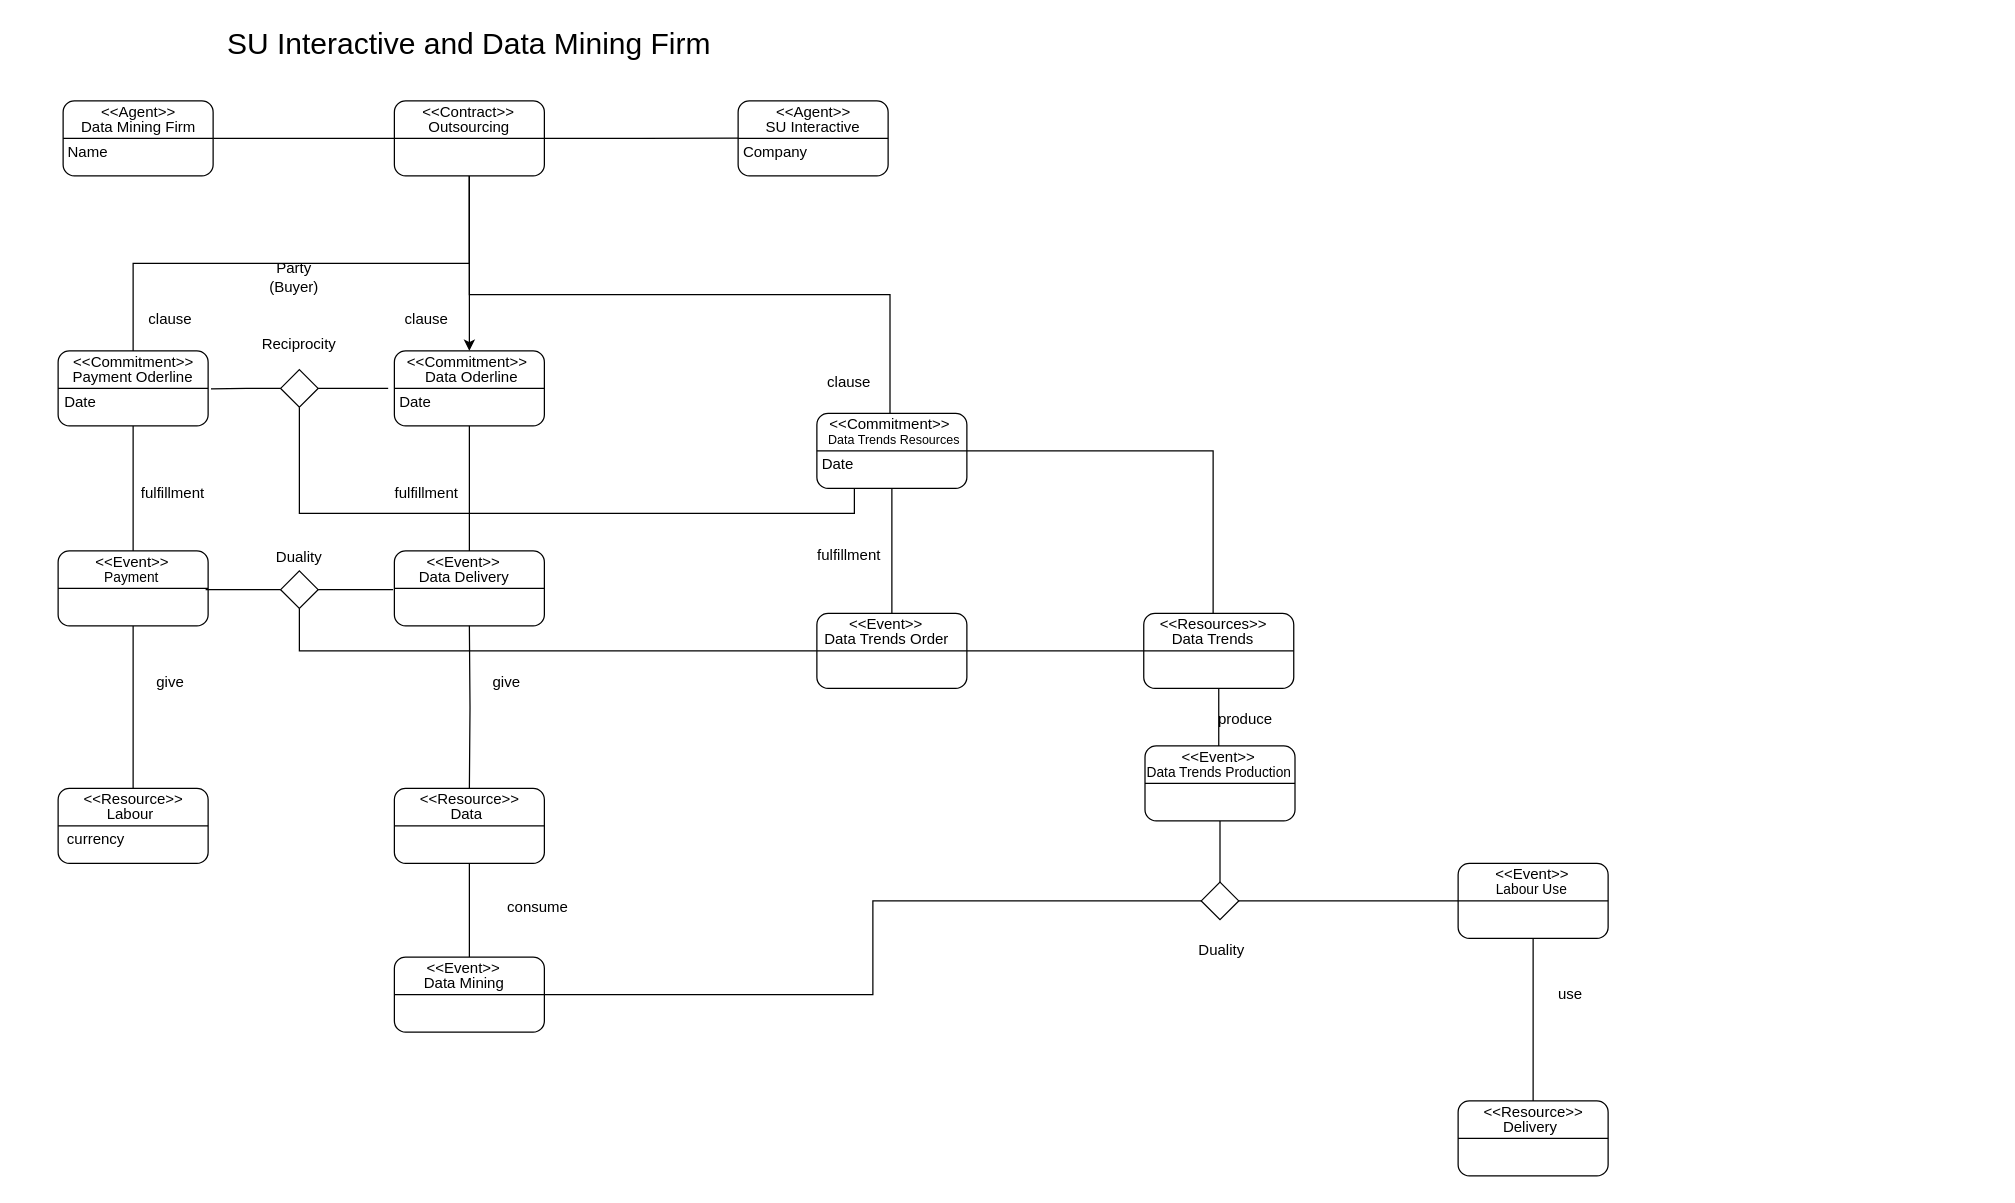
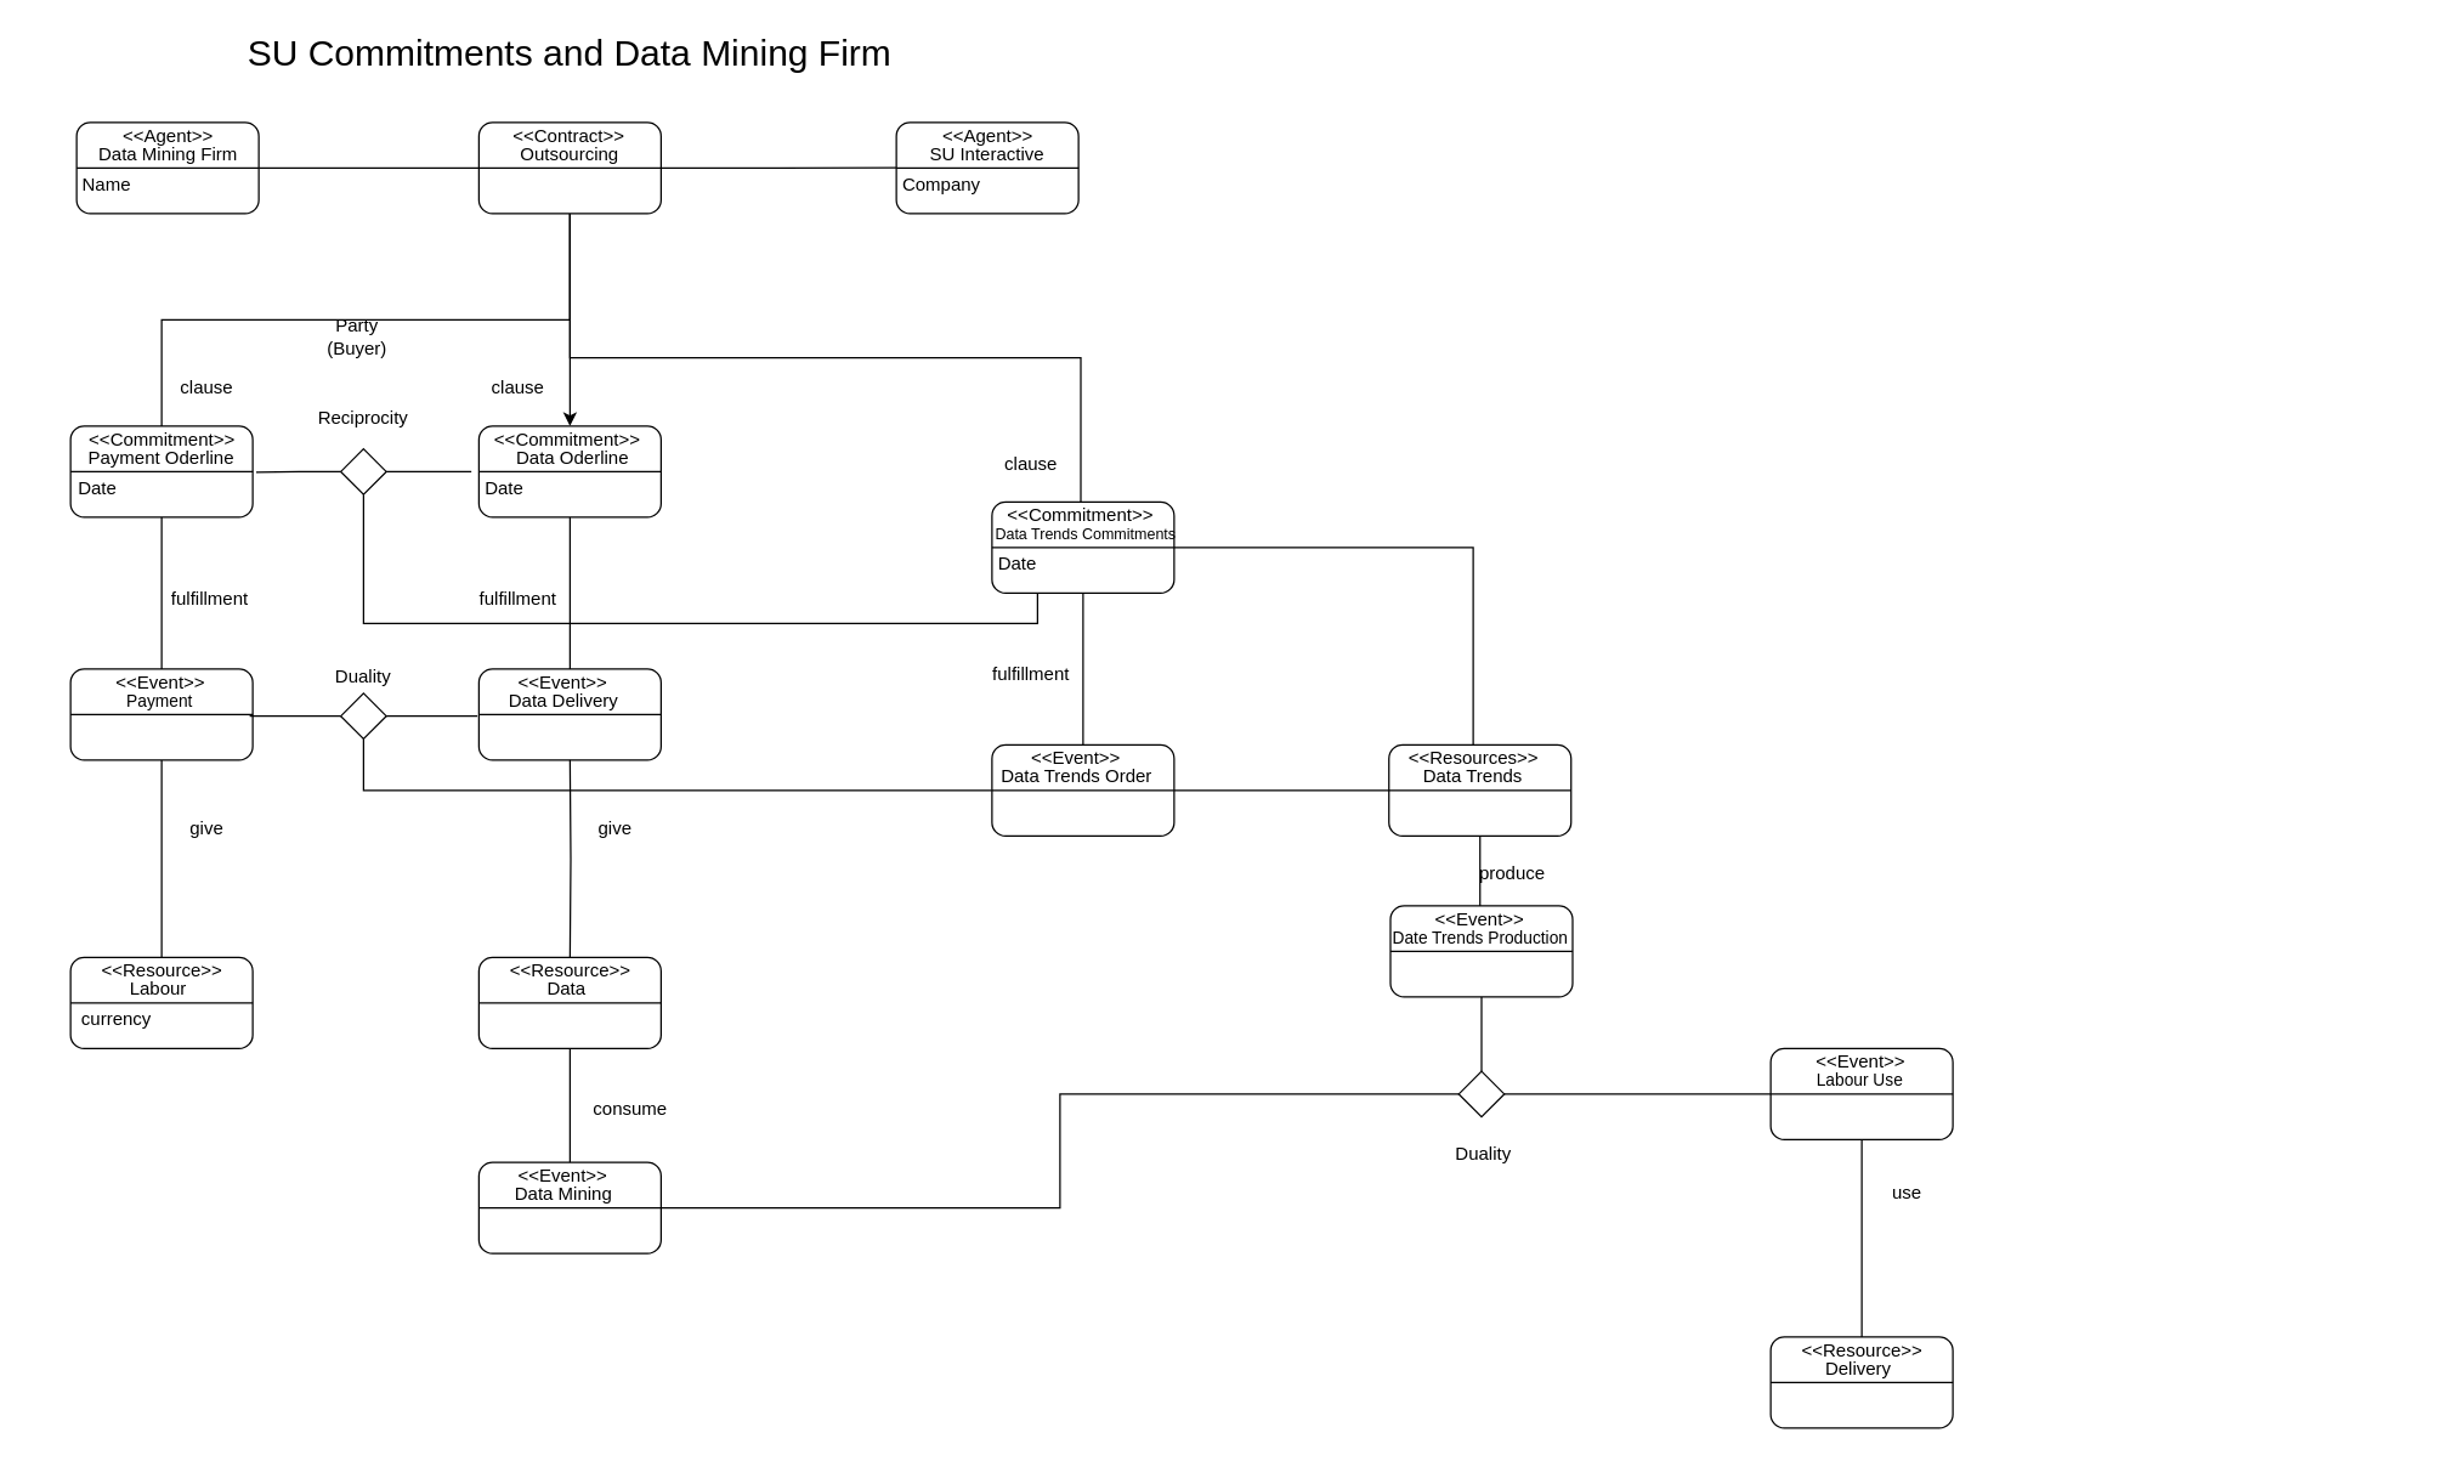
- <mxCell id="2" value="&lt;font style=&quot;font-size: 24px&quot;&gt;SU Interactive and Data Mining Firm&lt;br&gt;&lt;/font&gt;" style="text;html=1;strokeColor=none;fillColor=none;align=center;verticalAlign=middle;whiteSpace=wrap;rounded=0;" parent="1" vertex="1"><mxGeometry x="161" y="20" width="428" height="30" as="geometry" /></mxCell>
+ <mxCell id="2" value="&lt;font style=&quot;font-size: 24px&quot;&gt;SU Commitments and Data Mining Firm&lt;br&gt;&lt;/font&gt;" style="text;html=1;strokeColor=none;fillColor=none;align=center;verticalAlign=middle;whiteSpace=wrap;rounded=0;" parent="1" vertex="1"><mxGeometry x="161" y="20" width="428" height="30" as="geometry" /></mxCell>
- <mxCell id="66" value="&lt;font style=&quot;font-size: 10px&quot;&gt;Data Trends Resources&lt;/font&gt;" style="text;html=1;strokeColor=none;fillColor=none;align=center;verticalAlign=middle;whiteSpace=wrap;rounded=0;fontSize=12;" vertex="1" parent="1"><mxGeometry x="650" y="346" width="130" height="10" as="geometry" /></mxCell>
+ <mxCell id="66" value="&lt;font style=&quot;font-size: 10px&quot;&gt;Data Trends Commitments&lt;/font&gt;" style="text;html=1;strokeColor=none;fillColor=none;align=center;verticalAlign=middle;whiteSpace=wrap;rounded=0;fontSize=12;" vertex="1" parent="1"><mxGeometry x="650" y="346" width="130" height="10" as="geometry" /></mxCell>
- <mxCell id="104" value="&lt;font style=&quot;font-size: 11px&quot;&gt;Data Trends Production&lt;/font&gt;" style="text;html=1;strokeColor=none;fillColor=none;align=center;verticalAlign=middle;whiteSpace=wrap;rounded=0;fontSize=12;" vertex="1" parent="1"><mxGeometry x="889.5" y="612" width="170" height="10" as="geometry" /></mxCell>
+ <mxCell id="104" value="&lt;font style=&quot;font-size: 11px&quot;&gt;Date Trends Production&lt;/font&gt;" style="text;html=1;strokeColor=none;fillColor=none;align=center;verticalAlign=middle;whiteSpace=wrap;rounded=0;fontSize=12;" vertex="1" parent="1"><mxGeometry x="889.5" y="612" width="170" height="10" as="geometry" /></mxCell>
- <mxCell id="115" value="consume" style="text;html=1;strokeColor=none;fillColor=none;align=center;verticalAlign=middle;whiteSpace=wrap;rounded=0;fontSize=12;" vertex="1" parent="1"><mxGeometry x="400" y="710" width="60" height="30" as="geometry" /></mxCell>
+ <mxCell id="115" value="consume" style="text;html=1;strokeColor=none;fillColor=none;align=center;verticalAlign=middle;whiteSpace=wrap;rounded=0;fontSize=12;" vertex="1" parent="1"><mxGeometry x="385" y="715" width="60" height="30" as="geometry" /></mxCell>
- <mxCell id="100" value="use" style="text;html=1;strokeColor=none;fillColor=none;align=center;verticalAlign=middle;whiteSpace=wrap;rounded=0;fontSize=12;" vertex="1" parent="1"><mxGeometry x="1226" y="780" width="60" height="30" as="geometry" /></mxCell>
+ <mxCell id="100" value="use" style="text;html=1;strokeColor=none;fillColor=none;align=center;verticalAlign=middle;whiteSpace=wrap;rounded=0;fontSize=12;" vertex="1" parent="1"><mxGeometry x="1226" y="770" width="60" height="30" as="geometry" /></mxCell>
